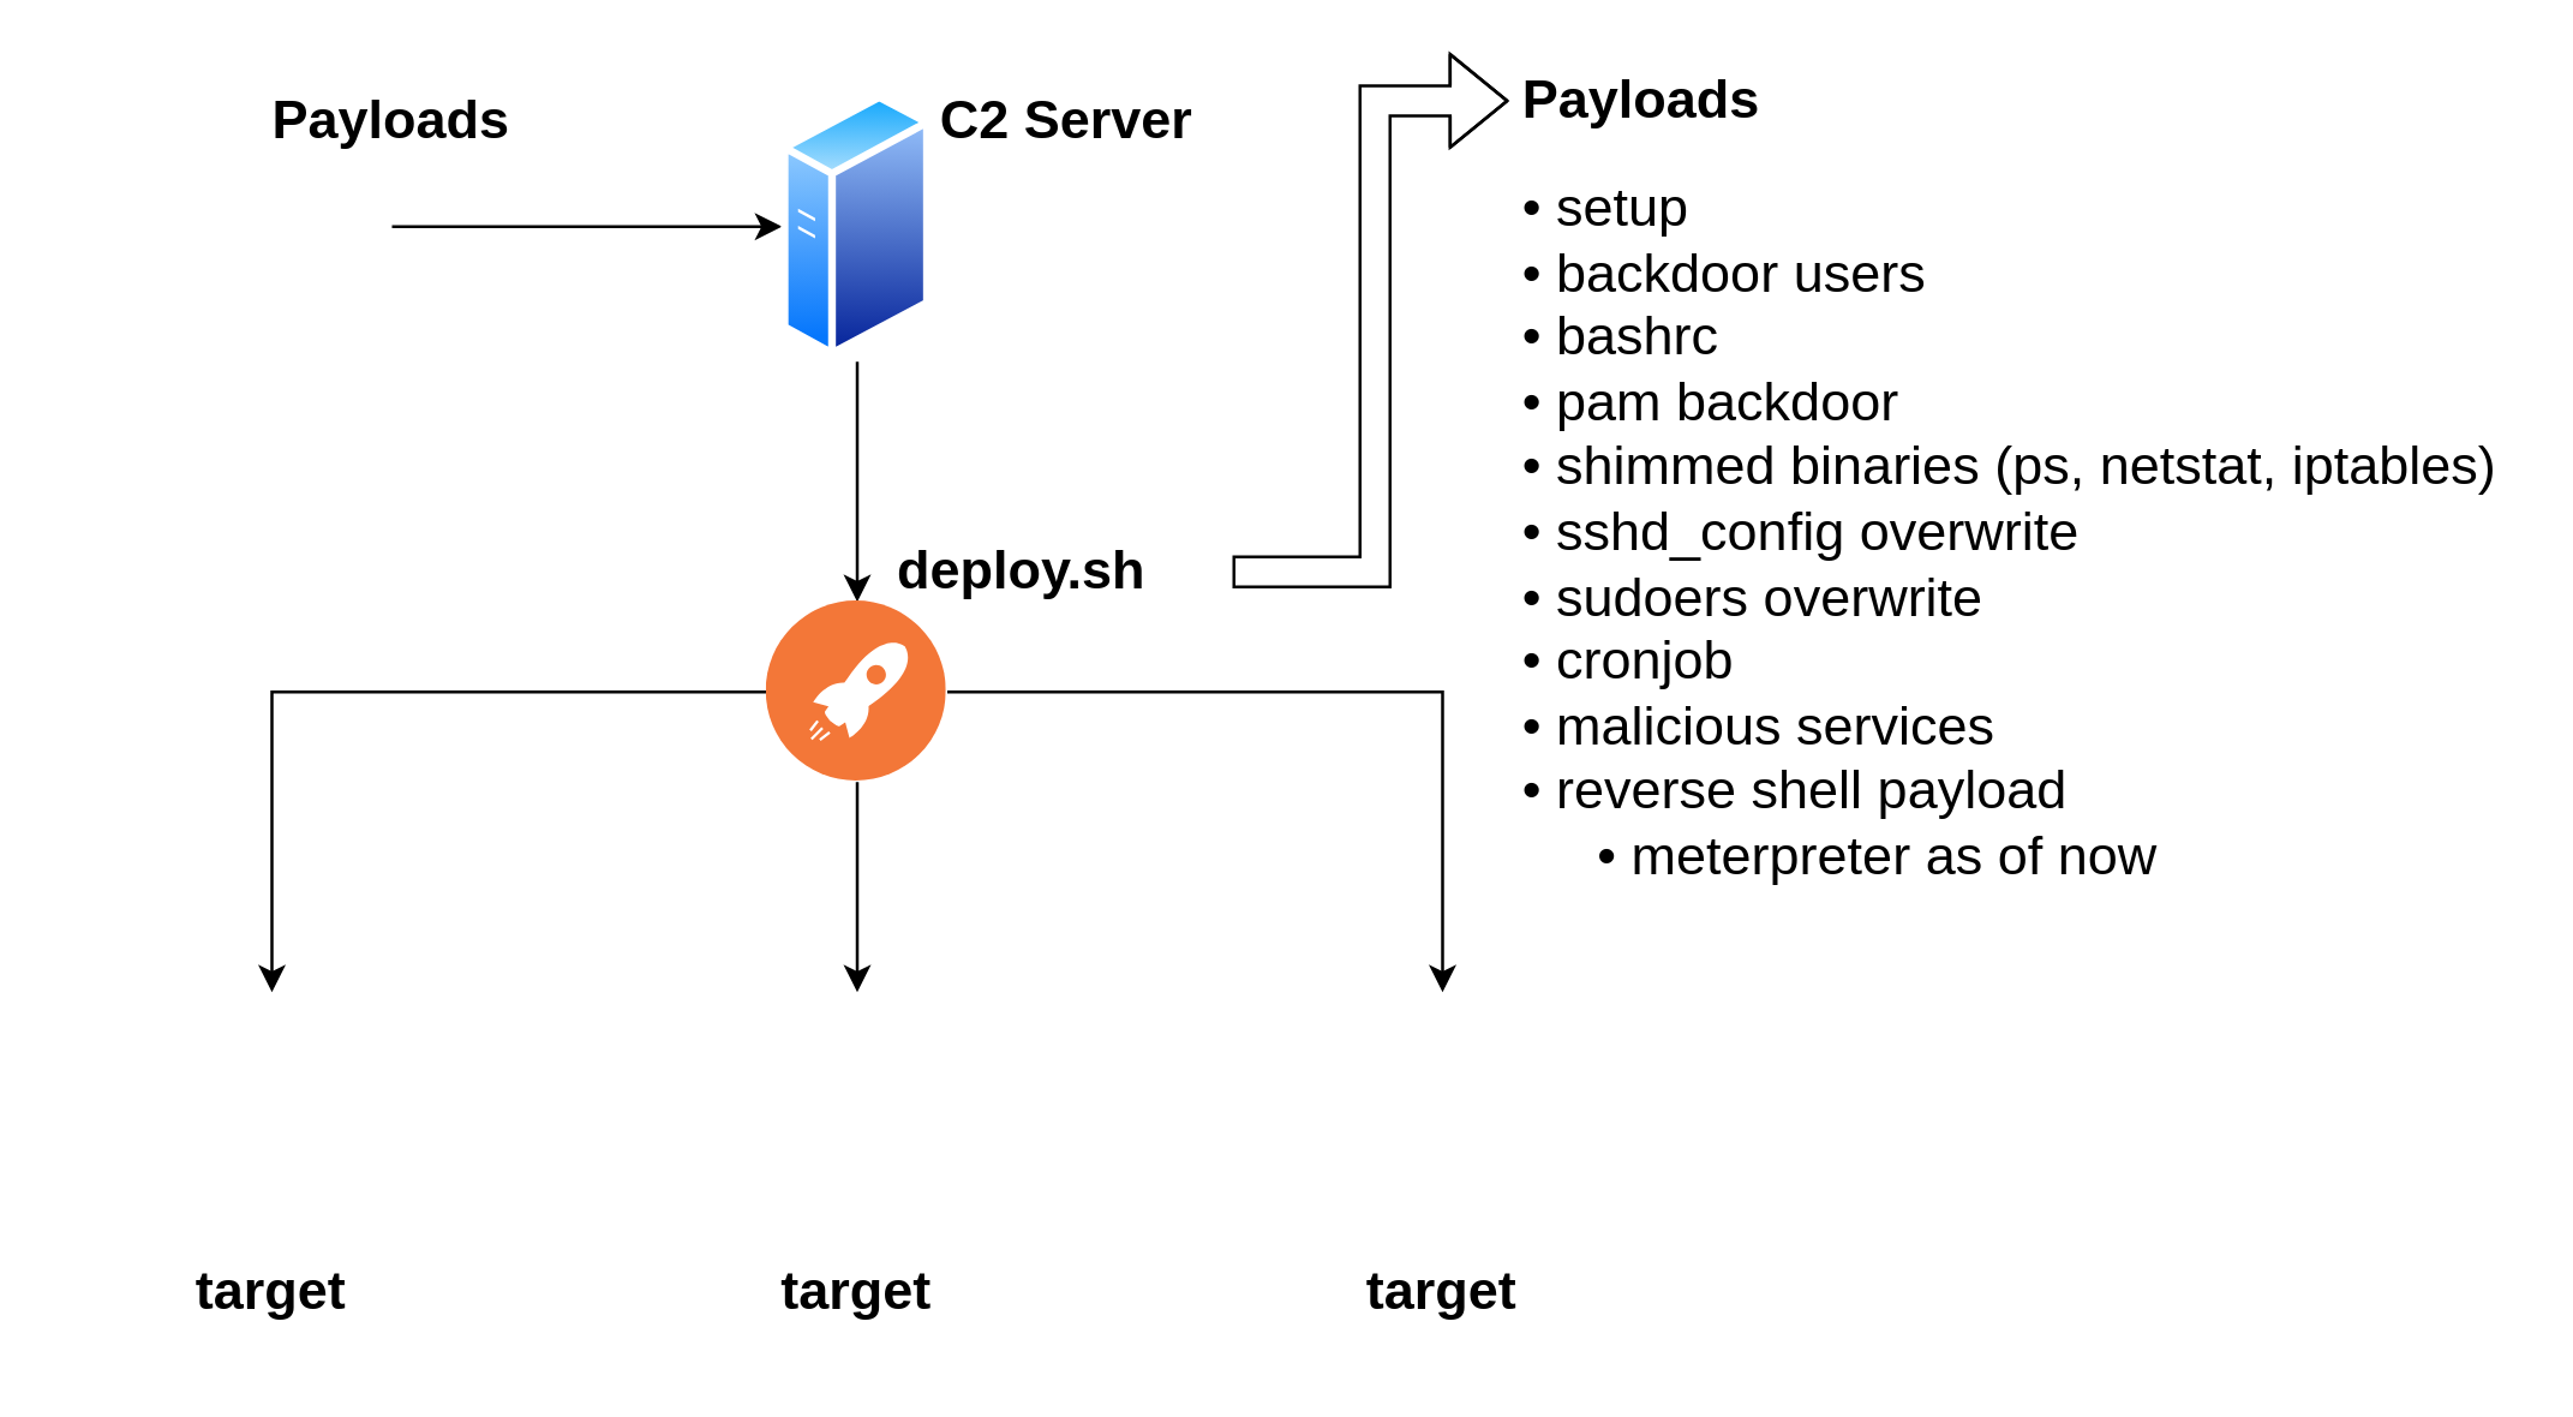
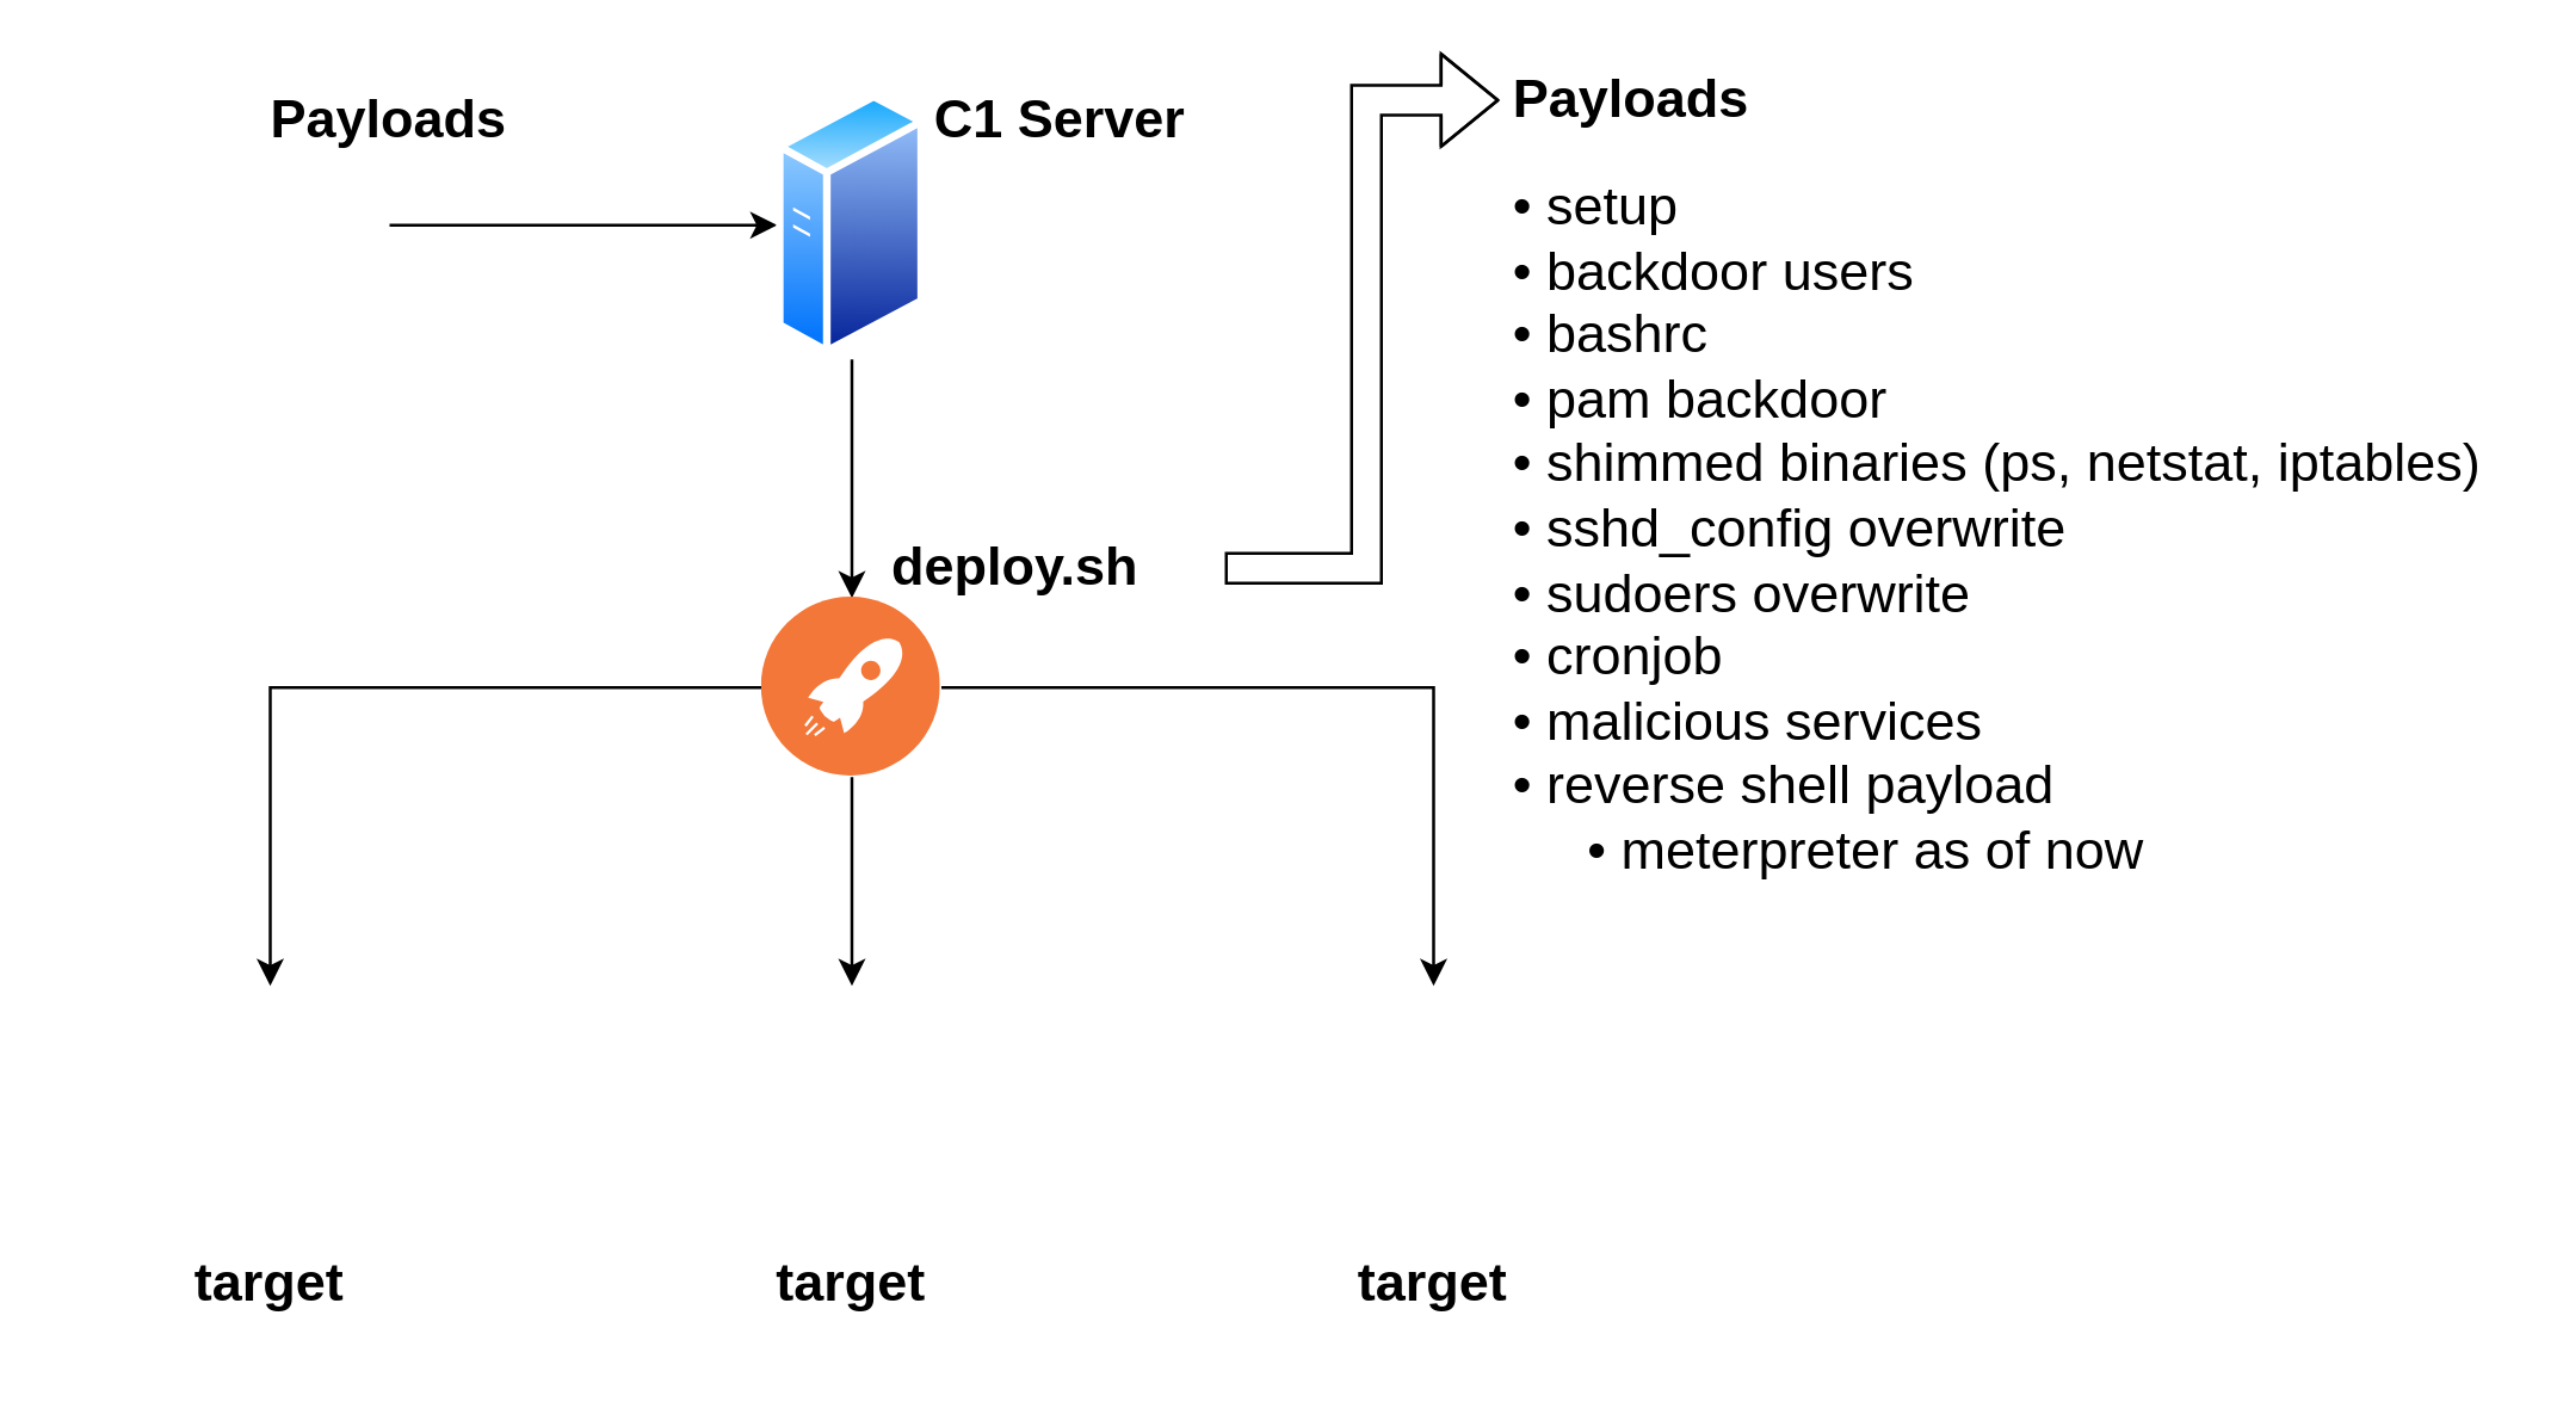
- <mxCell id="16" value="&lt;font style=&quot;font-size: 18px&quot;&gt;&lt;b&gt;C2 Server&lt;/b&gt;&lt;/font&gt;" style="text;html=1;strokeColor=none;fillColor=none;align=center;verticalAlign=middle;whiteSpace=wrap;rounded=0;" vertex="1" parent="1"><mxGeometry x="285" y="20" width="140" height="40" as="geometry" /></mxCell>
+ <mxCell id="16" value="&lt;font style=&quot;font-size: 18px&quot;&gt;&lt;b&gt;C1 Server&lt;/b&gt;&lt;/font&gt;" style="text;html=1;strokeColor=none;fillColor=none;align=center;verticalAlign=middle;whiteSpace=wrap;rounded=0;" vertex="1" parent="1"><mxGeometry x="285" y="20" width="140" height="40" as="geometry" /></mxCell>
